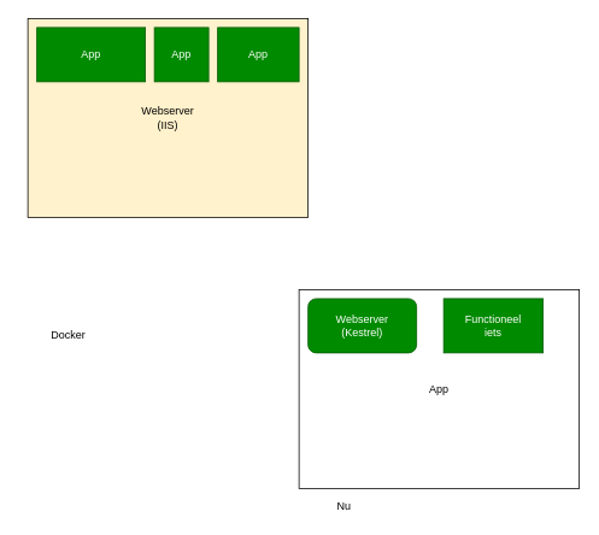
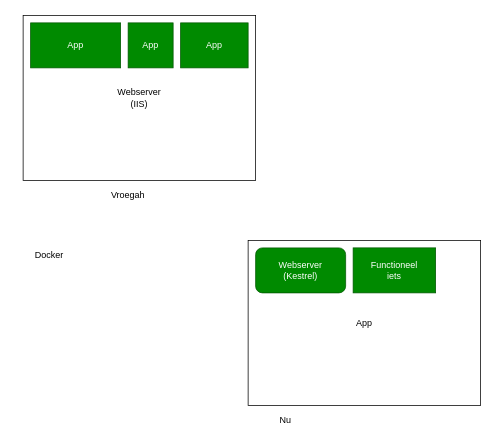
- <mxCell id="2" value="Webserver&lt;br&gt;(IIS)" style="rounded=0;whiteSpace=wrap;html=1;fillColor=#fff2cc;" vertex="1" parent="1"><mxGeometry x="30" y="20" width="310" height="220" as="geometry" /></mxCell>
+ <mxCell id="2" value="Webserver&lt;br&gt;(IIS)" style="rounded=0;whiteSpace=wrap;html=1;" vertex="1" parent="1"><mxGeometry x="30" y="20" width="310" height="220" as="geometry" /></mxCell>
+ <mxCell id="3" value="Vroegah" style="text;html=1;strokeColor=none;fillColor=none;align=center;verticalAlign=middle;whiteSpace=wrap;rounded=0;" vertex="1" parent="1"><mxGeometry x="130" y="250" width="80" height="20" as="geometry" /></mxCell>
- <mxCell id="10" value="Functioneel&lt;br&gt;iets" style="rounded=0;whiteSpace=wrap;html=1;fillColor=#008a00;strokeColor=#005700;fontColor=#ffffff;" vertex="1" parent="1"><mxGeometry x="490" y="330" width="110" height="60" as="geometry" /></mxCell>
+ <mxCell id="10" value="Functioneel&lt;br&gt;iets" style="rounded=0;whiteSpace=wrap;html=1;fillColor=#008a00;strokeColor=#005700;fontColor=#ffffff;" vertex="1" parent="1"><mxGeometry x="470" y="330" width="110" height="60" as="geometry" /></mxCell>
- <mxCell id="11" value="Docker" style="text;html=1;strokeColor=none;fillColor=none;align=center;verticalAlign=middle;whiteSpace=wrap;rounded=0;" vertex="1" parent="1"><mxGeometry x="30" y="360" width="90" height="20" as="geometry" /></mxCell>
+ <mxCell id="11" value="Docker" style="text;html=1;strokeColor=none;fillColor=none;align=center;verticalAlign=middle;whiteSpace=wrap;rounded=0;" vertex="1" parent="1"><mxGeometry x="20" y="330" width="90" height="20" as="geometry" /></mxCell>
